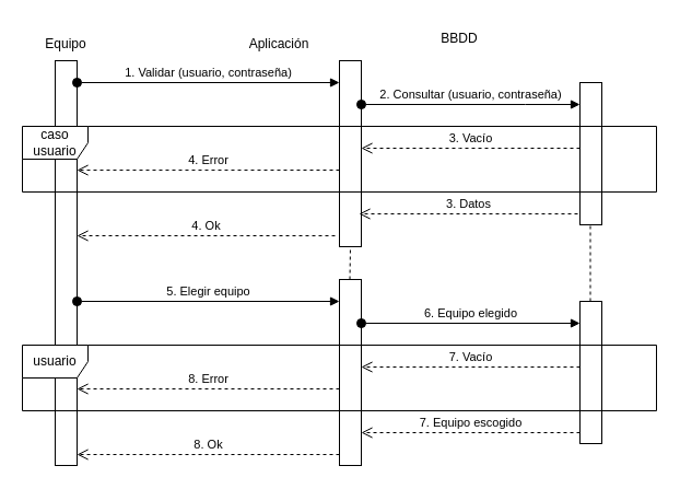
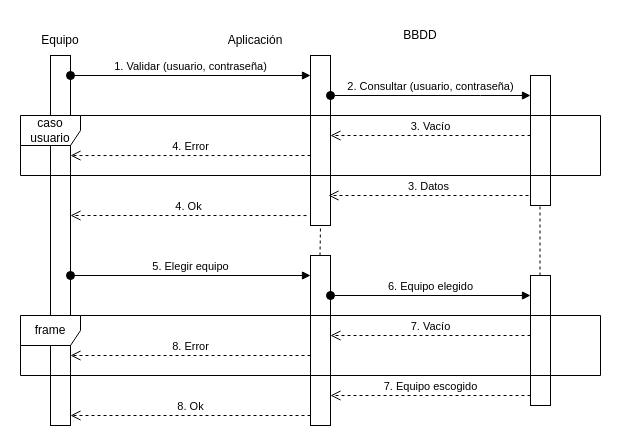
- <mxCell id="21" value="usuario" style="shape=umlFrame;whiteSpace=wrap;html=1;pointerEvents=0;" vertex="1" parent="1"><mxGeometry x="20" y="315" width="580" height="60" as="geometry" /></mxCell>
+ <mxCell id="21" value="frame" style="shape=umlFrame;whiteSpace=wrap;html=1;pointerEvents=0;" vertex="1" parent="1"><mxGeometry x="20" y="315" width="580" height="60" as="geometry" /></mxCell>
